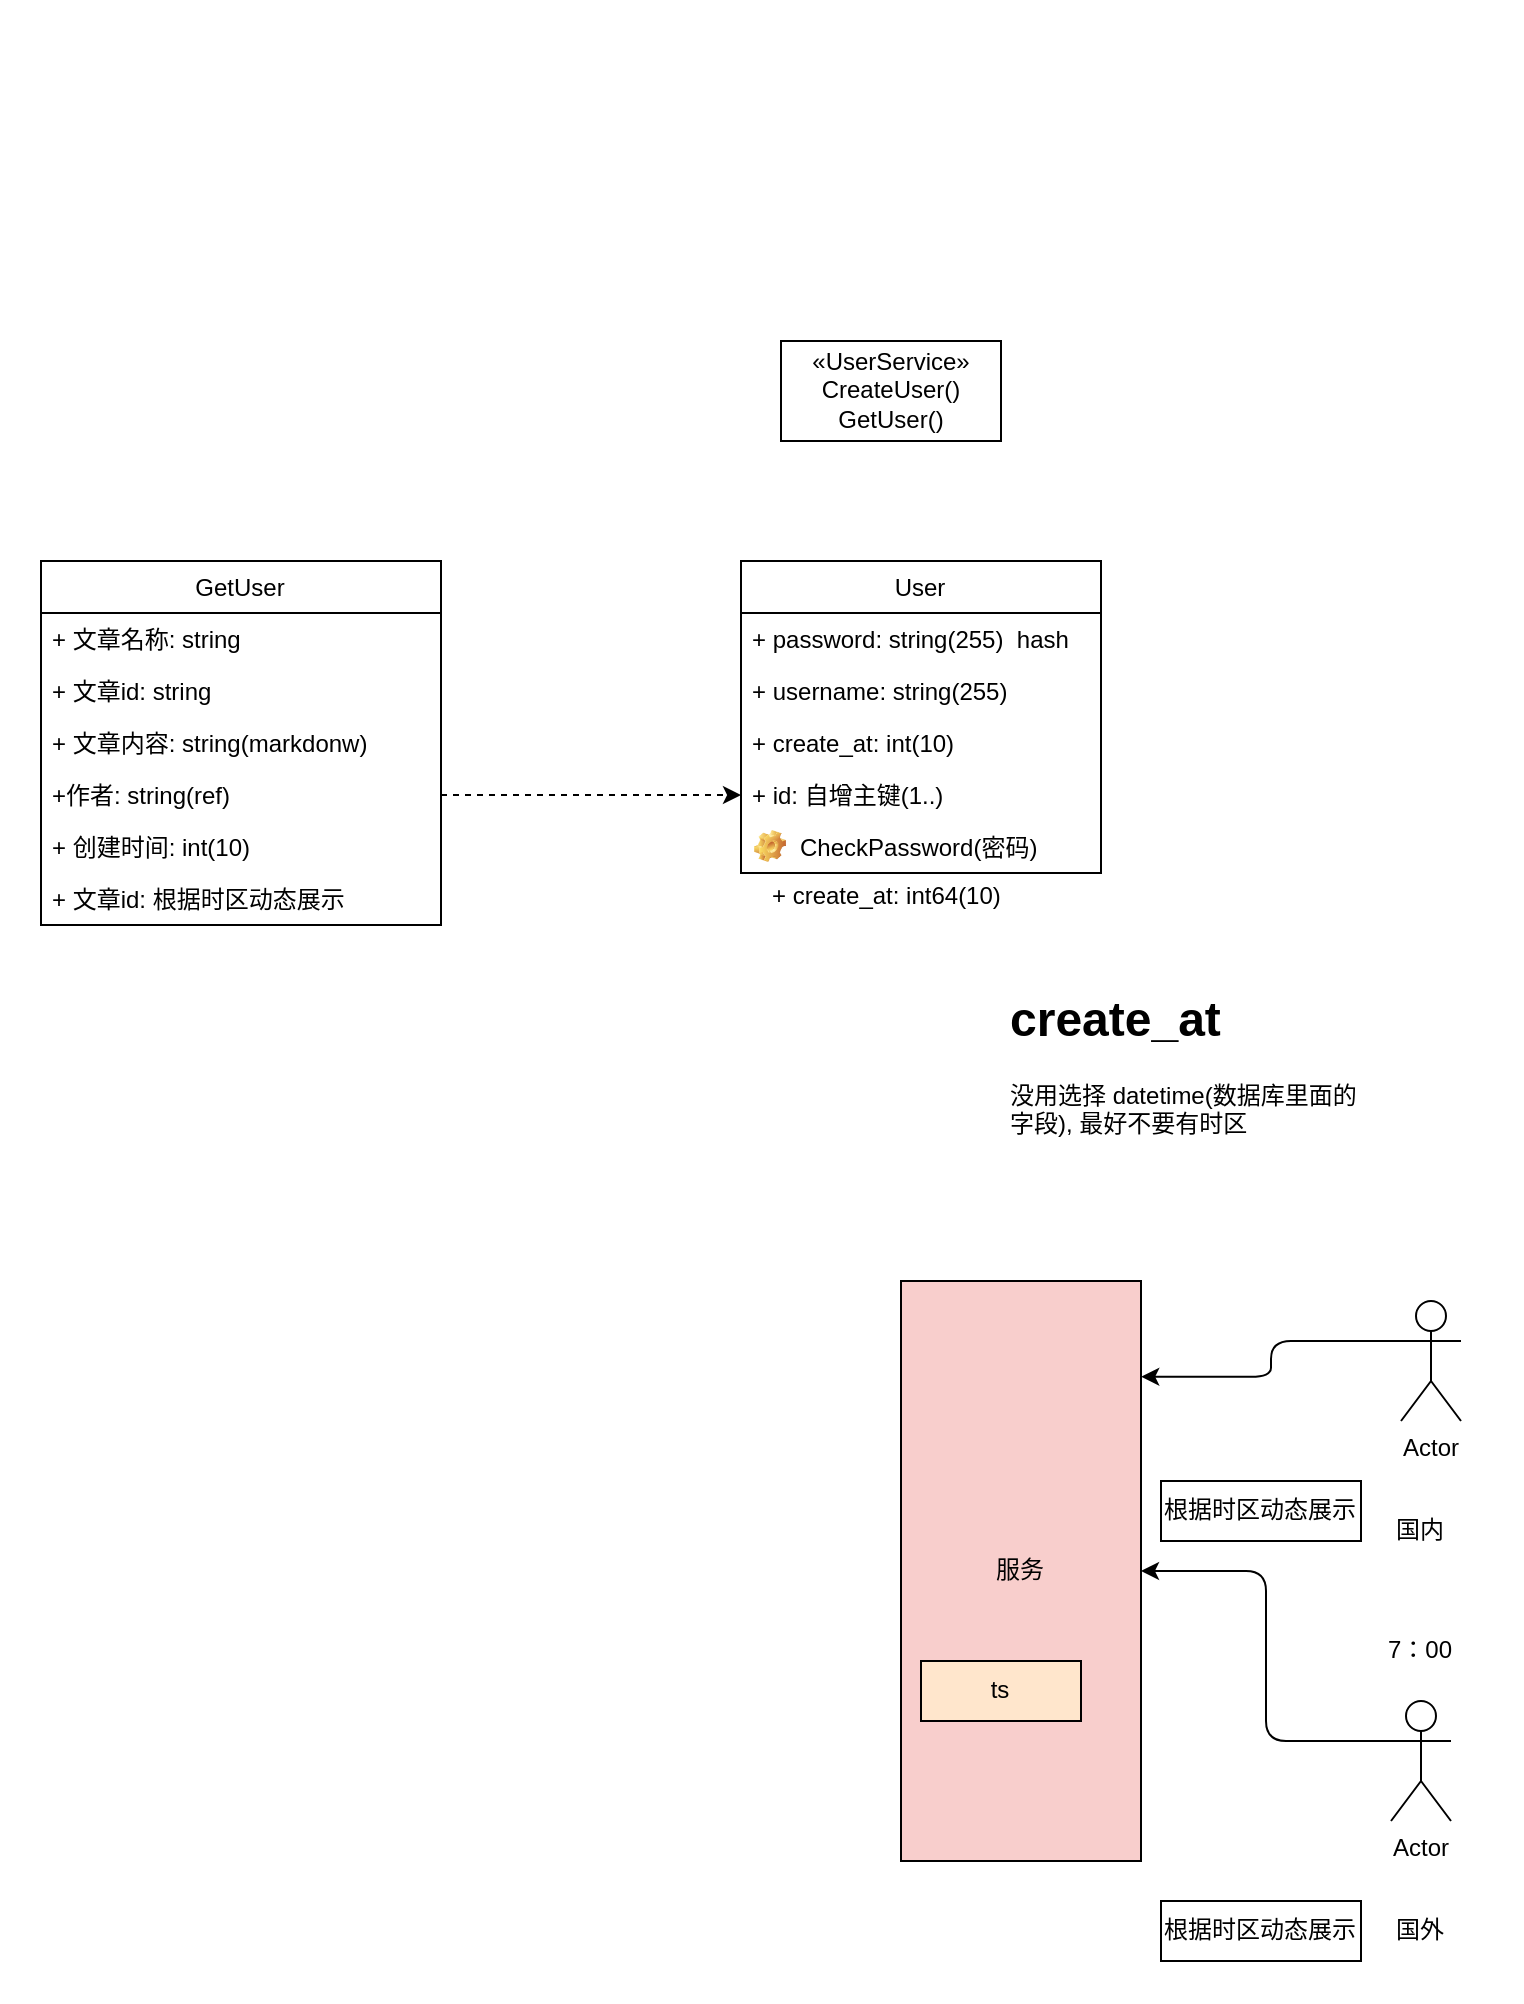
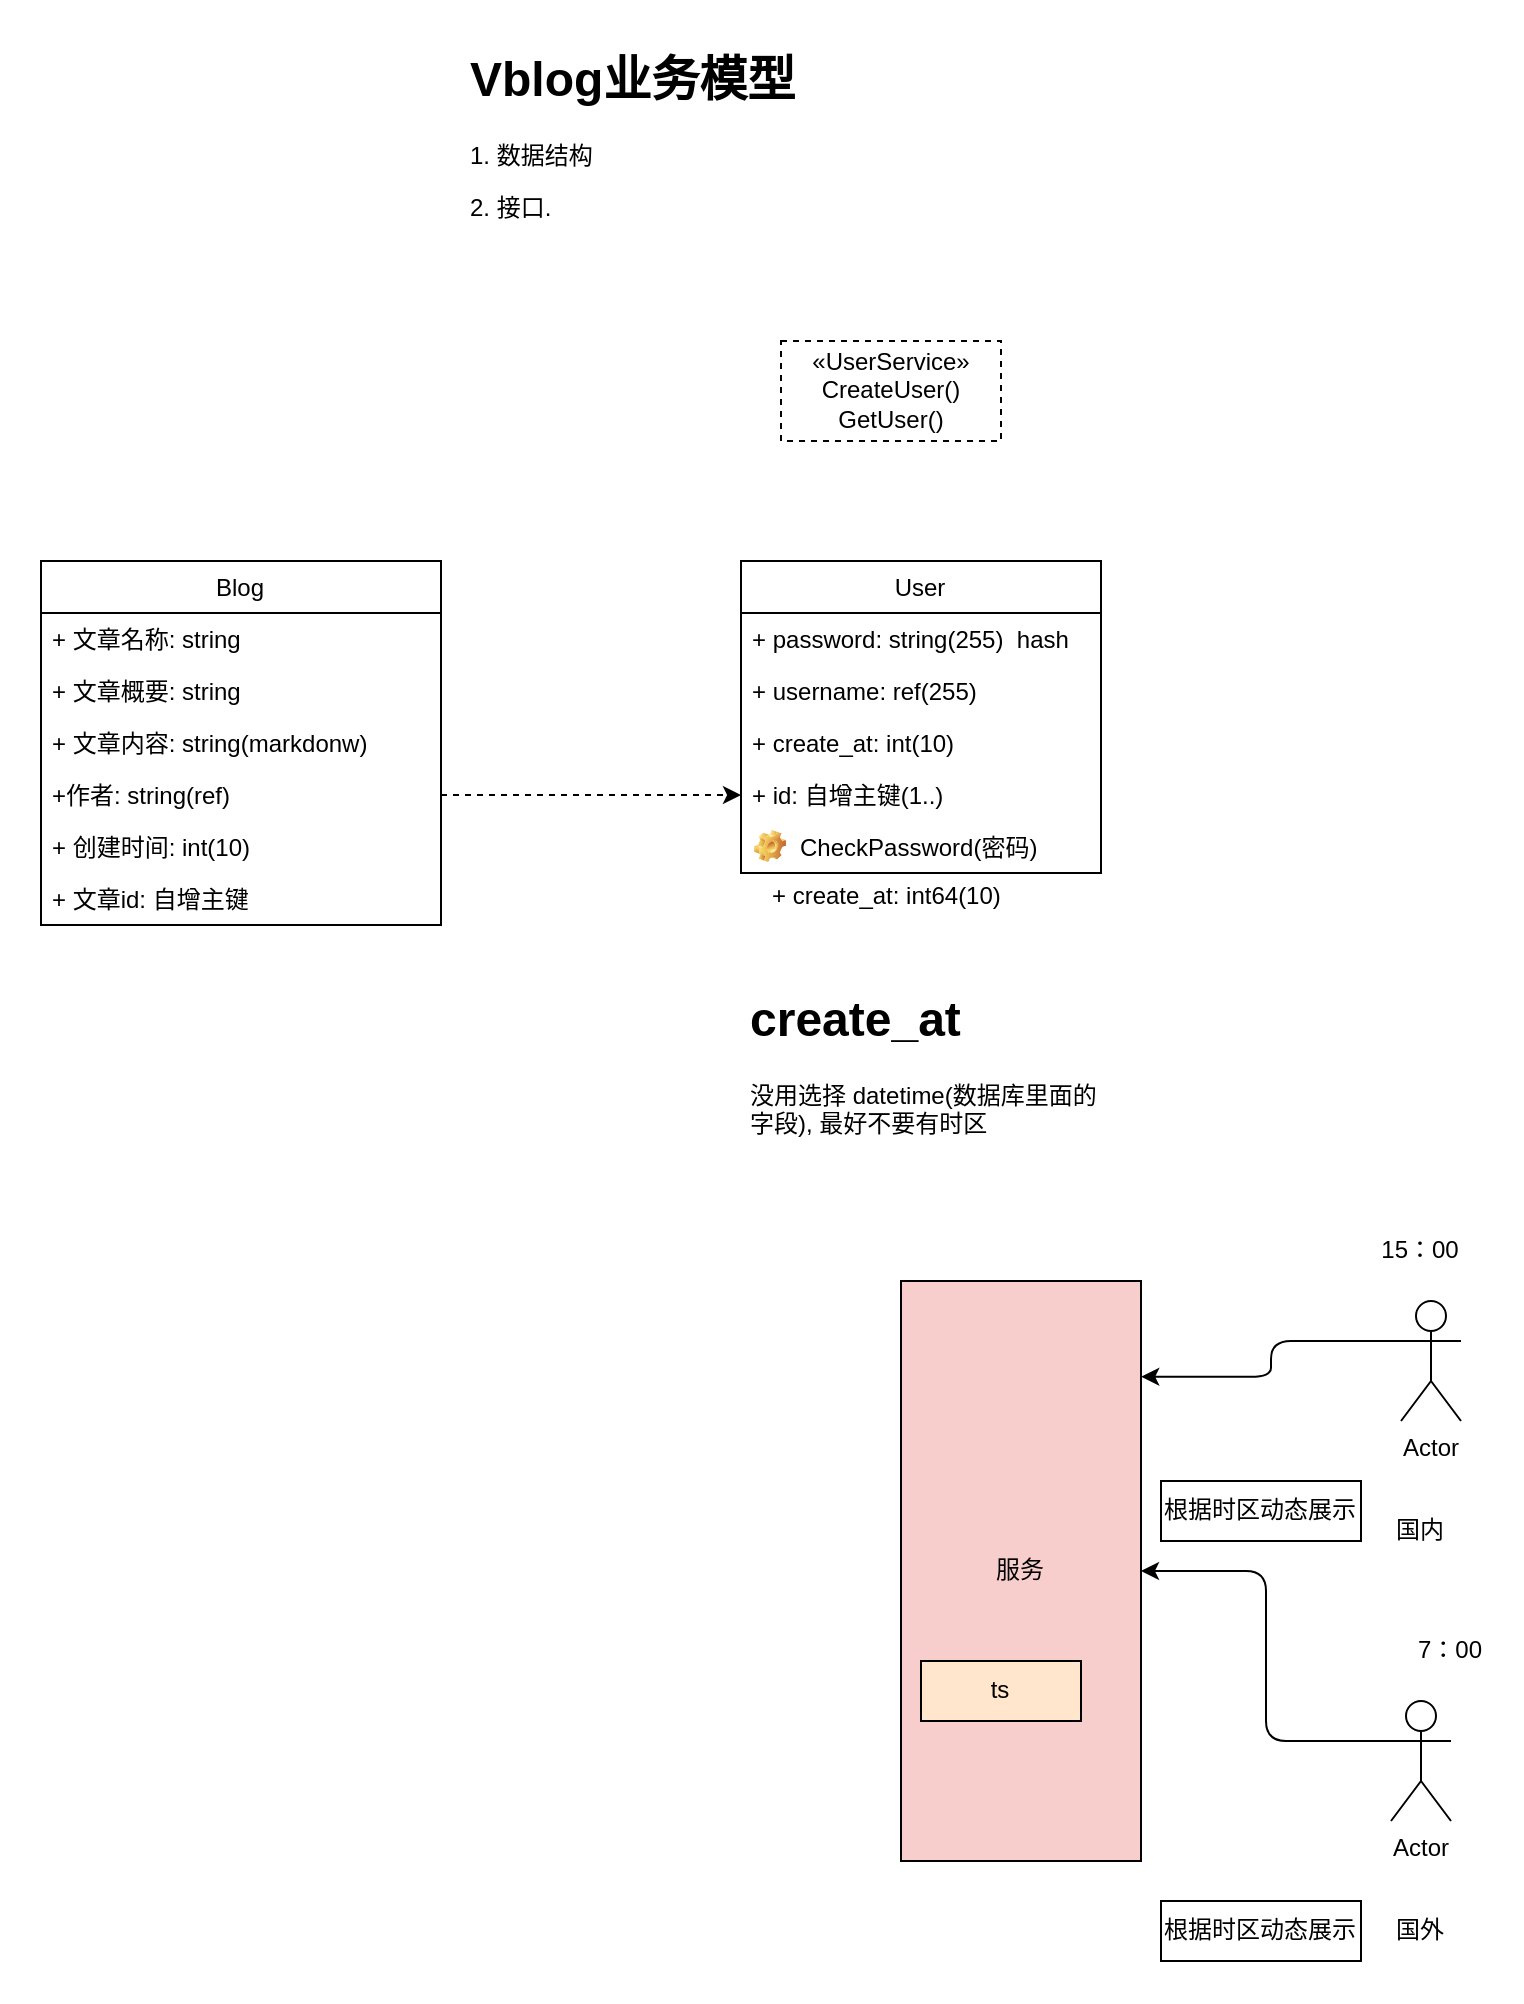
+ <mxCell id="31" value="&lt;h1&gt;Vblog业务模型&lt;/h1&gt;&lt;p&gt;1. 数据结构&lt;/p&gt;&lt;p&gt;2. 接口.&lt;/p&gt;" style="text;html=1;strokeColor=none;fillColor=none;spacing=5;spacingTop=-20;whiteSpace=wrap;overflow=hidden;rounded=0;" parent="1" vertex="1"><mxGeometry x="230" y="20" width="190" height="120" as="geometry" /></mxCell>
- <mxCell id="22" value="«UserService»&lt;br&gt;CreateUser()&lt;br&gt;GetUser()" style="html=1;" parent="1" vertex="1"><mxGeometry x="390" y="170" width="110" height="50" as="geometry" /></mxCell>
+ <mxCell id="22" value="«UserService»&lt;br&gt;CreateUser()&lt;br&gt;GetUser()" style="html=1;dashed=1;" parent="1" vertex="1"><mxGeometry x="390" y="170" width="110" height="50" as="geometry" /></mxCell>
- <mxCell id="23" value="GetUser" style="swimlane;fontStyle=0;childLayout=stackLayout;horizontal=1;startSize=26;fillColor=none;horizontalStack=0;resizeParent=1;resizeParentMax=0;resizeLast=0;collapsible=1;marginBottom=0;" parent="1" vertex="1"><mxGeometry x="20" y="280" width="200" height="182" as="geometry" /></mxCell>
+ <mxCell id="23" value="Blog" style="swimlane;fontStyle=0;childLayout=stackLayout;horizontal=1;startSize=26;fillColor=none;horizontalStack=0;resizeParent=1;resizeParentMax=0;resizeLast=0;collapsible=1;marginBottom=0;" parent="1" vertex="1"><mxGeometry x="20" y="280" width="200" height="182" as="geometry" /></mxCell>
- <mxCell id="25" value="+ 文章id: string" style="text;strokeColor=none;fillColor=none;align=left;verticalAlign=top;spacingLeft=4;spacingRight=4;overflow=hidden;rotatable=0;points=[[0,0.5],[1,0.5]];portConstraint=eastwest;" parent="23" vertex="1"><mxGeometry y="52" width="200" height="26" as="geometry" /></mxCell>
+ <mxCell id="25" value="+ 文章概要: string" style="text;strokeColor=none;fillColor=none;align=left;verticalAlign=top;spacingLeft=4;spacingRight=4;overflow=hidden;rotatable=0;points=[[0,0.5],[1,0.5]];portConstraint=eastwest;" parent="23" vertex="1"><mxGeometry y="52" width="200" height="26" as="geometry" /></mxCell>
- <mxCell id="4" value="+ username: string(255)" style="text;strokeColor=none;fillColor=none;align=left;verticalAlign=top;spacingLeft=4;spacingRight=4;overflow=hidden;rotatable=0;points=[[0,0.5],[1,0.5]];portConstraint=eastwest;" parent="2" vertex="1"><mxGeometry y="52" width="180" height="26" as="geometry" /></mxCell>
+ <mxCell id="4" value="+ username: ref(255)" style="text;strokeColor=none;fillColor=none;align=left;verticalAlign=top;spacingLeft=4;spacingRight=4;overflow=hidden;rotatable=0;points=[[0,0.5],[1,0.5]];portConstraint=eastwest;" parent="2" vertex="1"><mxGeometry y="52" width="180" height="26" as="geometry" /></mxCell>
- <mxCell id="29" value="+ 文章id: 根据时区动态展示" style="text;strokeColor=none;fillColor=none;align=left;verticalAlign=top;spacingLeft=4;spacingRight=4;overflow=hidden;rotatable=0;points=[[0,0.5],[1,0.5]];portConstraint=eastwest;" parent="23" vertex="1"><mxGeometry y="156" width="200" height="26" as="geometry" /></mxCell>
+ <mxCell id="29" value="+ 文章id: 自增主键" style="text;strokeColor=none;fillColor=none;align=left;verticalAlign=top;spacingLeft=4;spacingRight=4;overflow=hidden;rotatable=0;points=[[0,0.5],[1,0.5]];portConstraint=eastwest;" parent="23" vertex="1"><mxGeometry y="156" width="200" height="26" as="geometry" /></mxCell>
- <mxCell id="8" value="&lt;h1&gt;create_at&lt;/h1&gt;&lt;p&gt;没用选择 datetime(数据库里面的字段), 最好不要有时区&lt;/p&gt;" style="text;html=1;strokeColor=none;fillColor=none;spacing=5;spacingTop=-20;whiteSpace=wrap;overflow=hidden;rounded=0;" parent="1" vertex="1"><mxGeometry x="500" y="490" width="190" height="120" as="geometry" /></mxCell>
+ <mxCell id="8" value="&lt;h1&gt;create_at&lt;/h1&gt;&lt;p&gt;没用选择 datetime(数据库里面的字段), 最好不要有时区&lt;/p&gt;" style="text;html=1;strokeColor=none;fillColor=none;spacing=5;spacingTop=-20;whiteSpace=wrap;overflow=hidden;rounded=0;" parent="1" vertex="1"><mxGeometry x="370" y="490" width="190" height="120" as="geometry" /></mxCell>
+ <mxCell id="13" value="15：00" style="text;html=1;strokeColor=none;fillColor=none;align=center;verticalAlign=middle;whiteSpace=wrap;rounded=0;" parent="1" vertex="1"><mxGeometry x="680" y="610" width="60" height="30" as="geometry" /></mxCell>
- <mxCell id="17" value="7：00" style="text;html=1;strokeColor=none;fillColor=none;align=center;verticalAlign=middle;whiteSpace=wrap;rounded=0;" parent="1" vertex="1"><mxGeometry x="680" y="810" width="60" height="30" as="geometry" /></mxCell>
+ <mxCell id="17" value="7：00" style="text;html=1;strokeColor=none;fillColor=none;align=center;verticalAlign=middle;whiteSpace=wrap;rounded=0;" parent="1" vertex="1"><mxGeometry x="695" y="810" width="60" height="30" as="geometry" /></mxCell>
